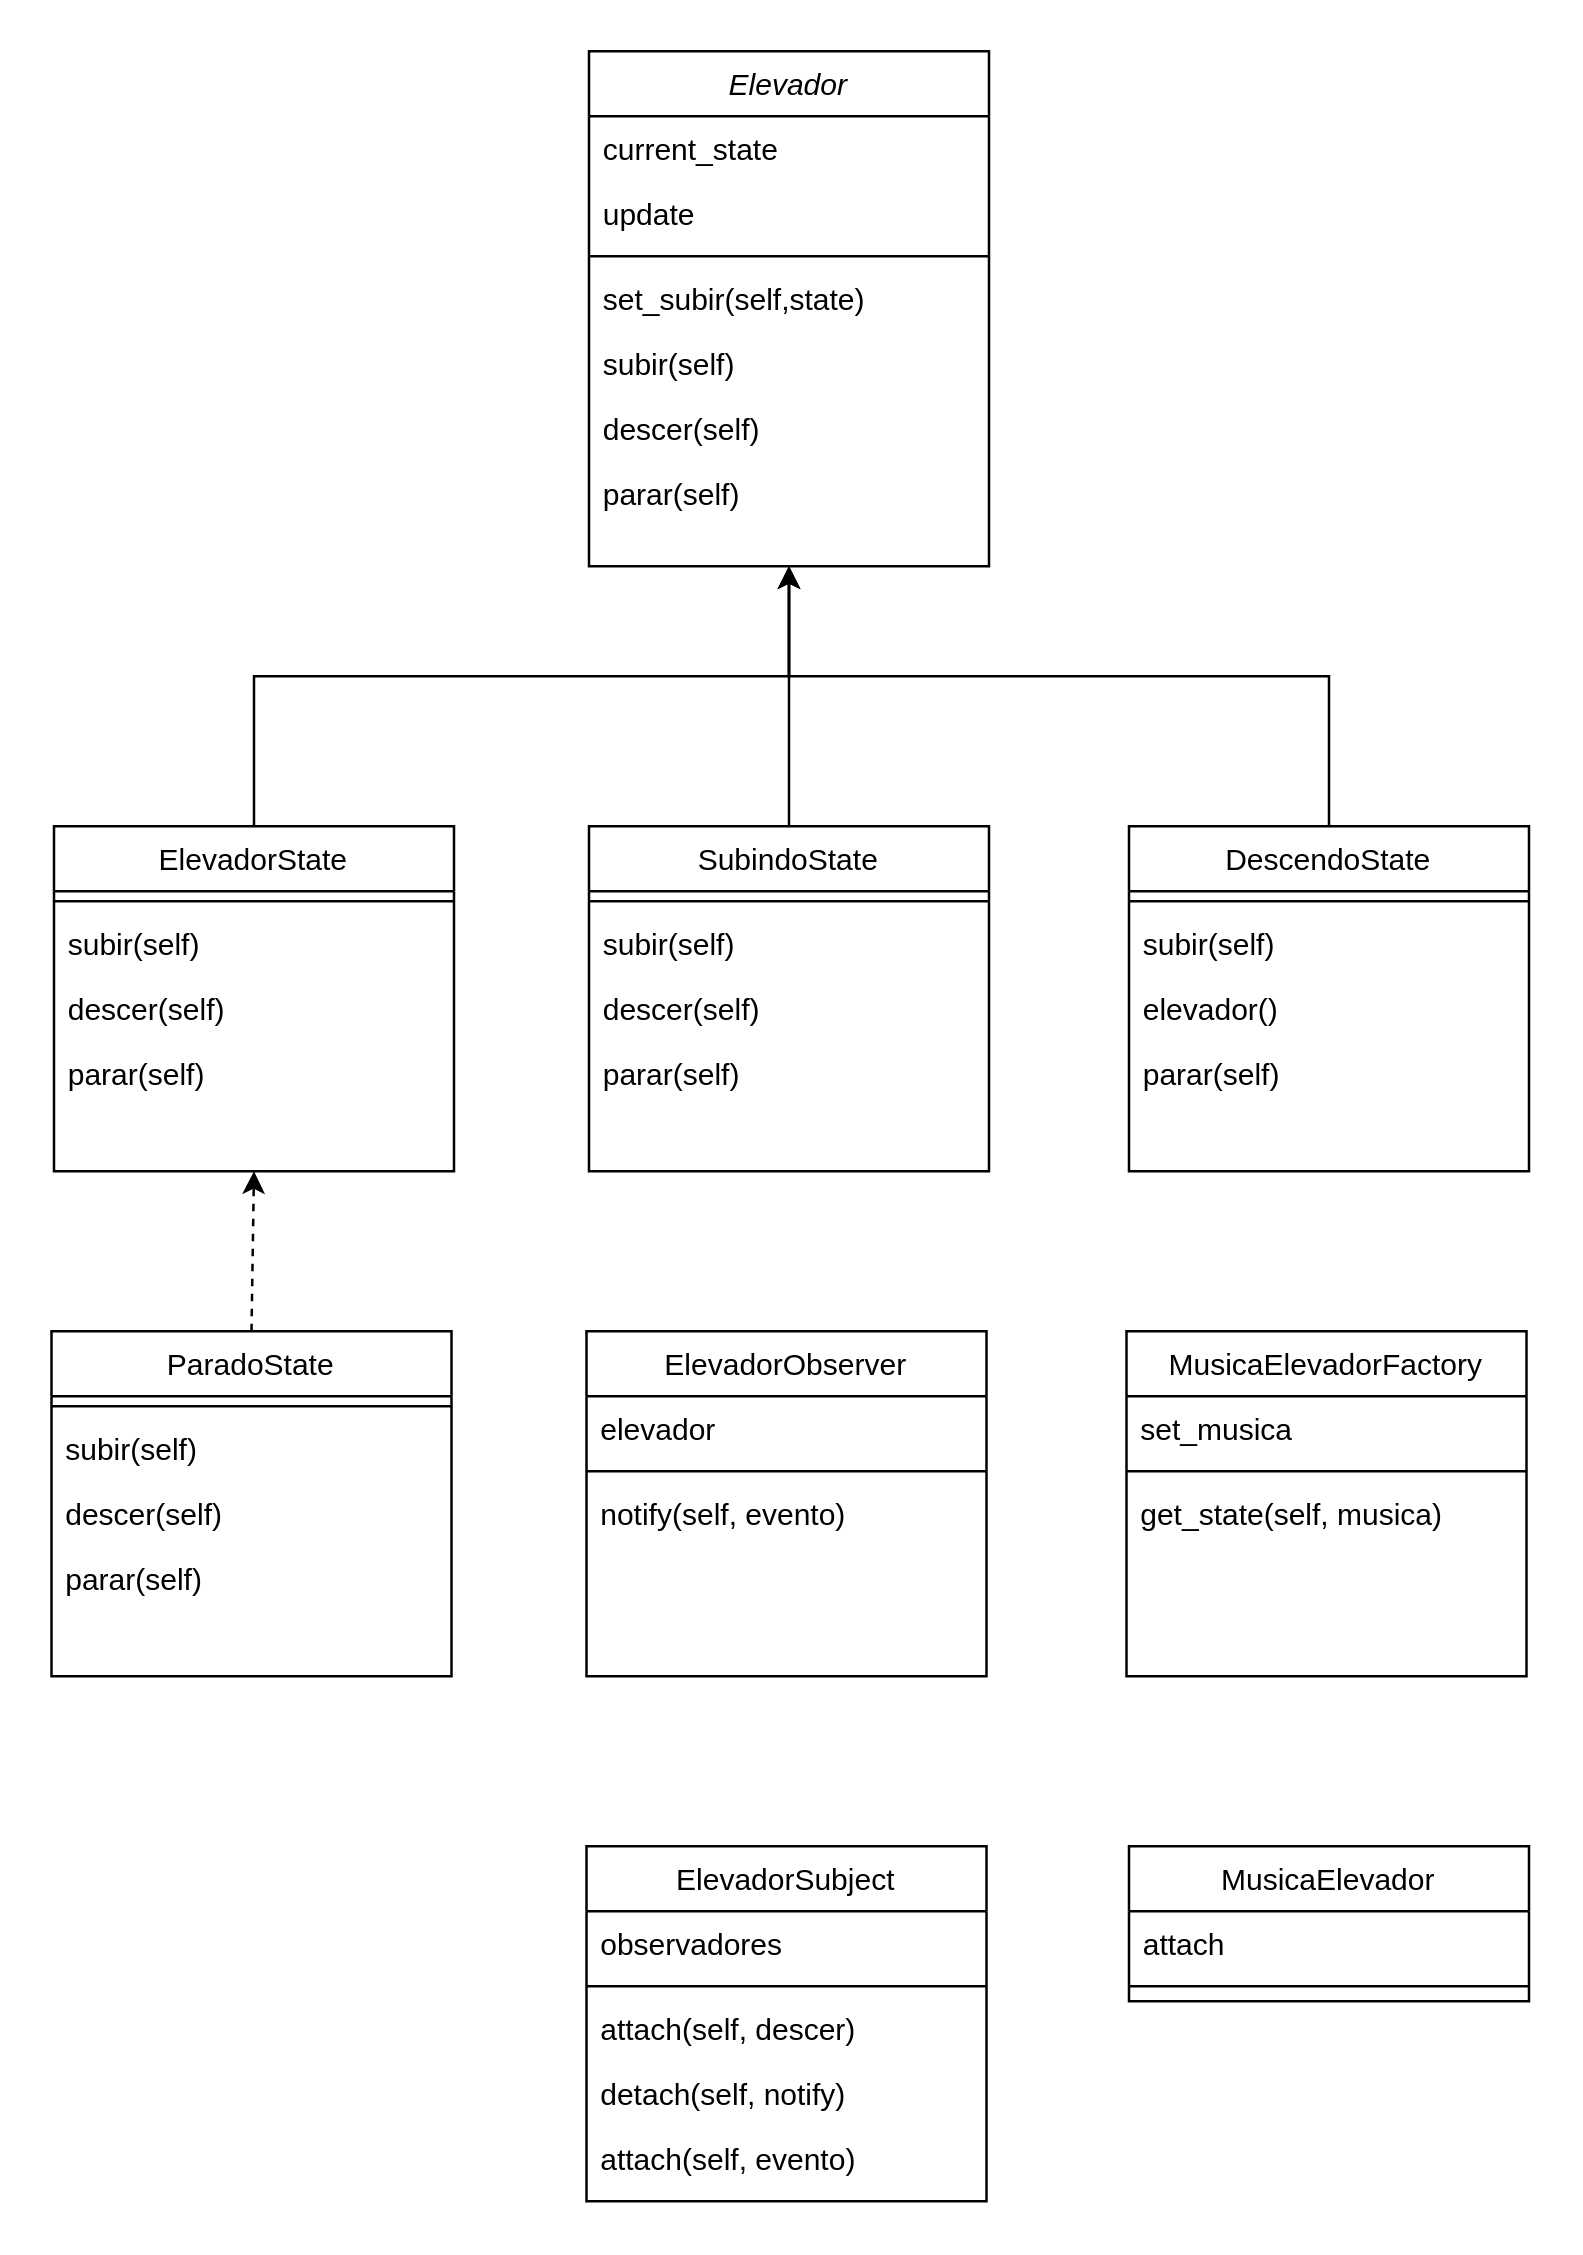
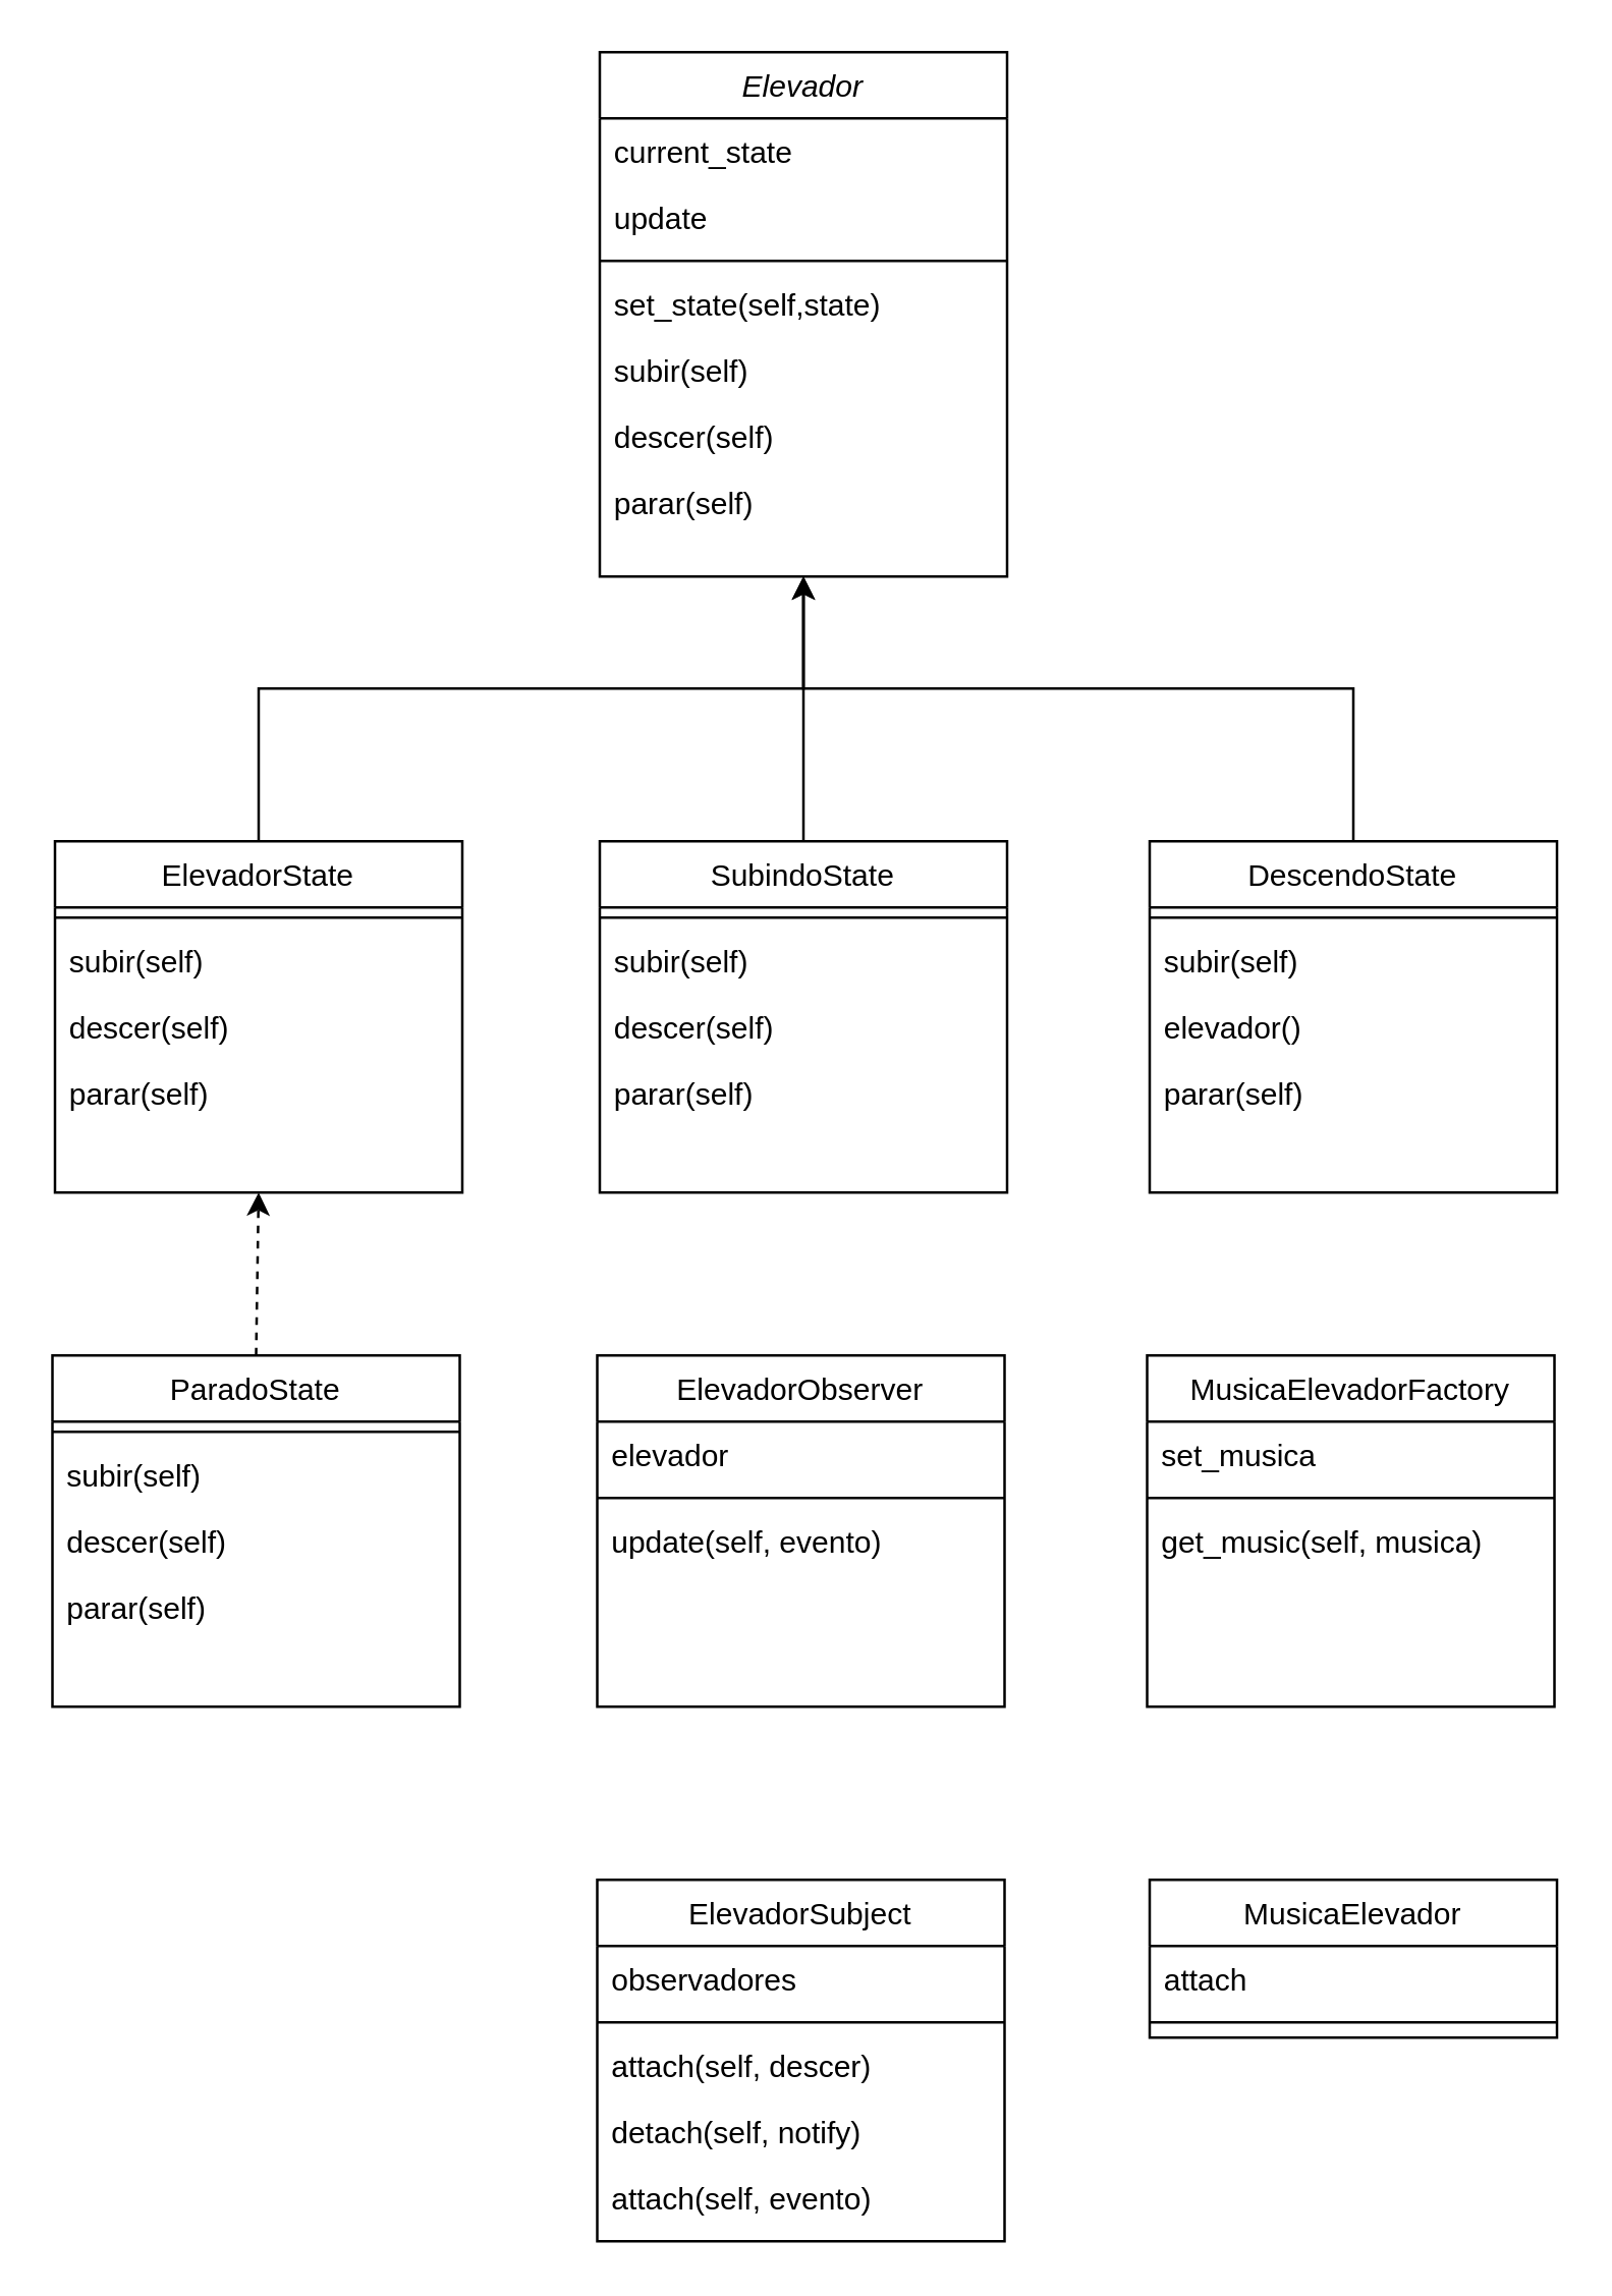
- <mxCell id="6" value="set_subir(self,state)" style="text;align=left;verticalAlign=top;spacingLeft=4;spacingRight=4;overflow=hidden;rotatable=0;points=[[0,0.5],[1,0.5]];portConstraint=eastwest;" vertex="1" parent="2"><mxGeometry y="86" width="160" height="26" as="geometry" /></mxCell>
+ <mxCell id="6" value="set_state(self,state)" style="text;align=left;verticalAlign=top;spacingLeft=4;spacingRight=4;overflow=hidden;rotatable=0;points=[[0,0.5],[1,0.5]];portConstraint=eastwest;" vertex="1" parent="2"><mxGeometry y="86" width="160" height="26" as="geometry" /></mxCell>
- <mxCell id="36" value="notify(self, evento)" style="text;align=left;verticalAlign=top;spacingLeft=4;spacingRight=4;overflow=hidden;rotatable=0;points=[[0,0.5],[1,0.5]];portConstraint=eastwest;" vertex="1" parent="33"><mxGeometry y="60" width="160" height="26" as="geometry" /></mxCell>
+ <mxCell id="36" value="update(self, evento)" style="text;align=left;verticalAlign=top;spacingLeft=4;spacingRight=4;overflow=hidden;rotatable=0;points=[[0,0.5],[1,0.5]];portConstraint=eastwest;" vertex="1" parent="33"><mxGeometry y="60" width="160" height="26" as="geometry" /></mxCell>
- <mxCell id="40" value="get_state(self, musica)" style="text;align=left;verticalAlign=top;spacingLeft=4;spacingRight=4;overflow=hidden;rotatable=0;points=[[0,0.5],[1,0.5]];portConstraint=eastwest;" vertex="1" parent="37"><mxGeometry y="60" width="160" height="26" as="geometry" /></mxCell>
+ <mxCell id="40" value="get_music(self, musica)" style="text;align=left;verticalAlign=top;spacingLeft=4;spacingRight=4;overflow=hidden;rotatable=0;points=[[0,0.5],[1,0.5]];portConstraint=eastwest;" vertex="1" parent="37"><mxGeometry y="60" width="160" height="26" as="geometry" /></mxCell>
